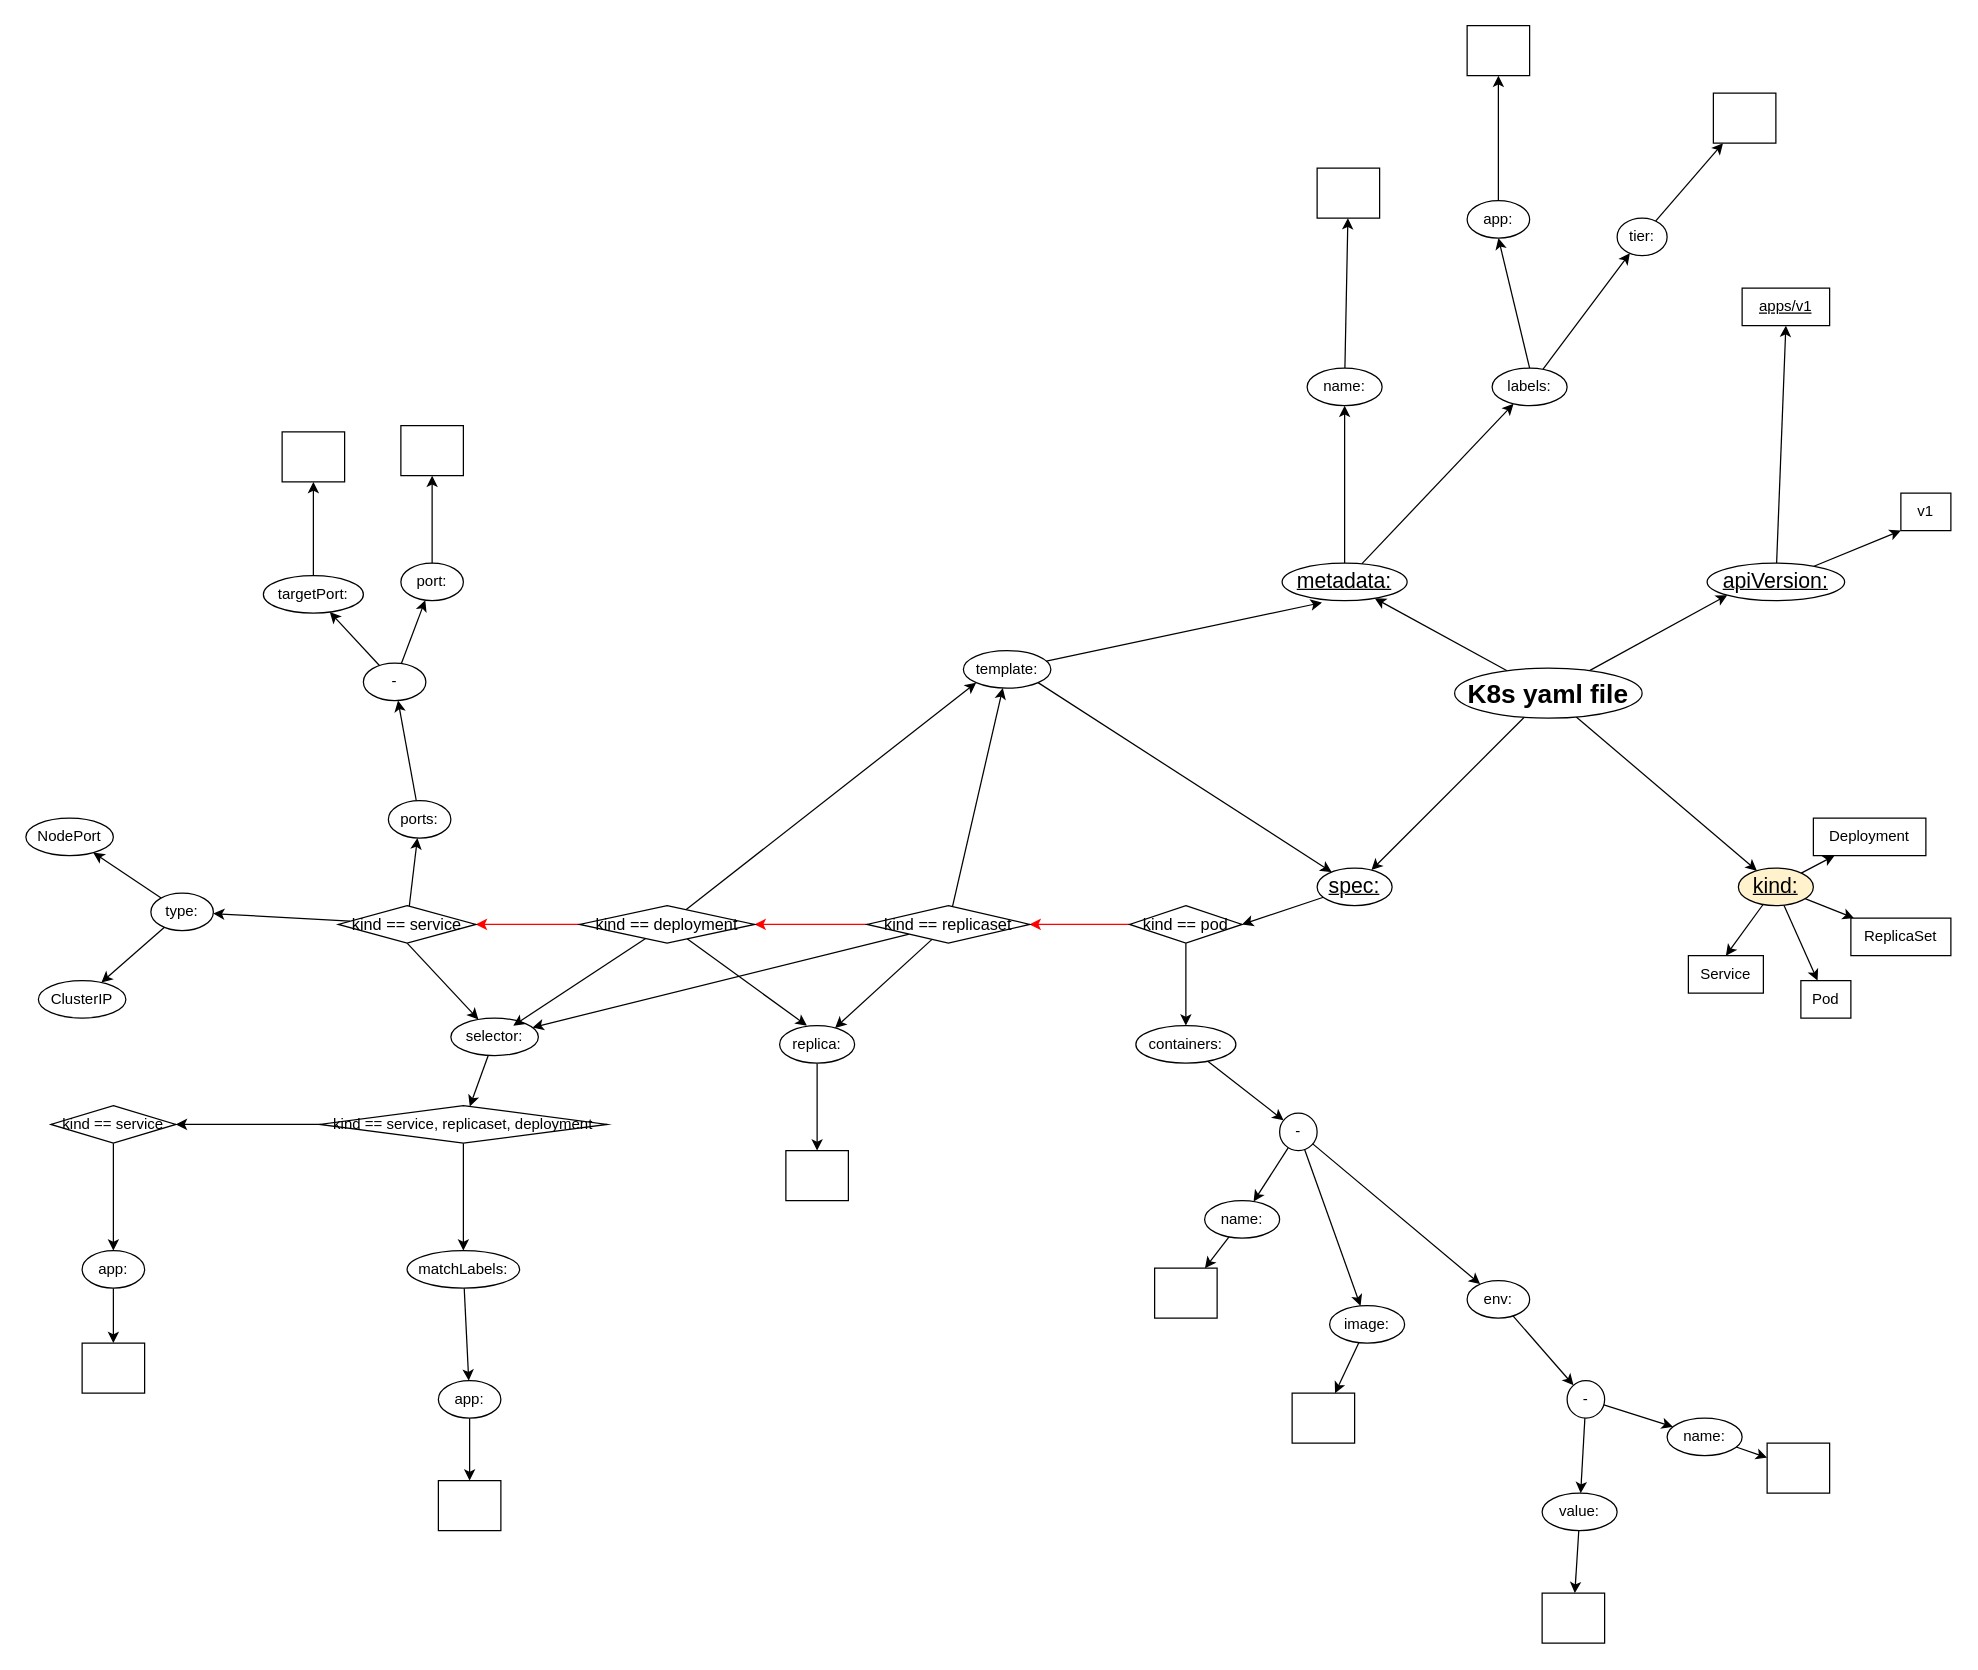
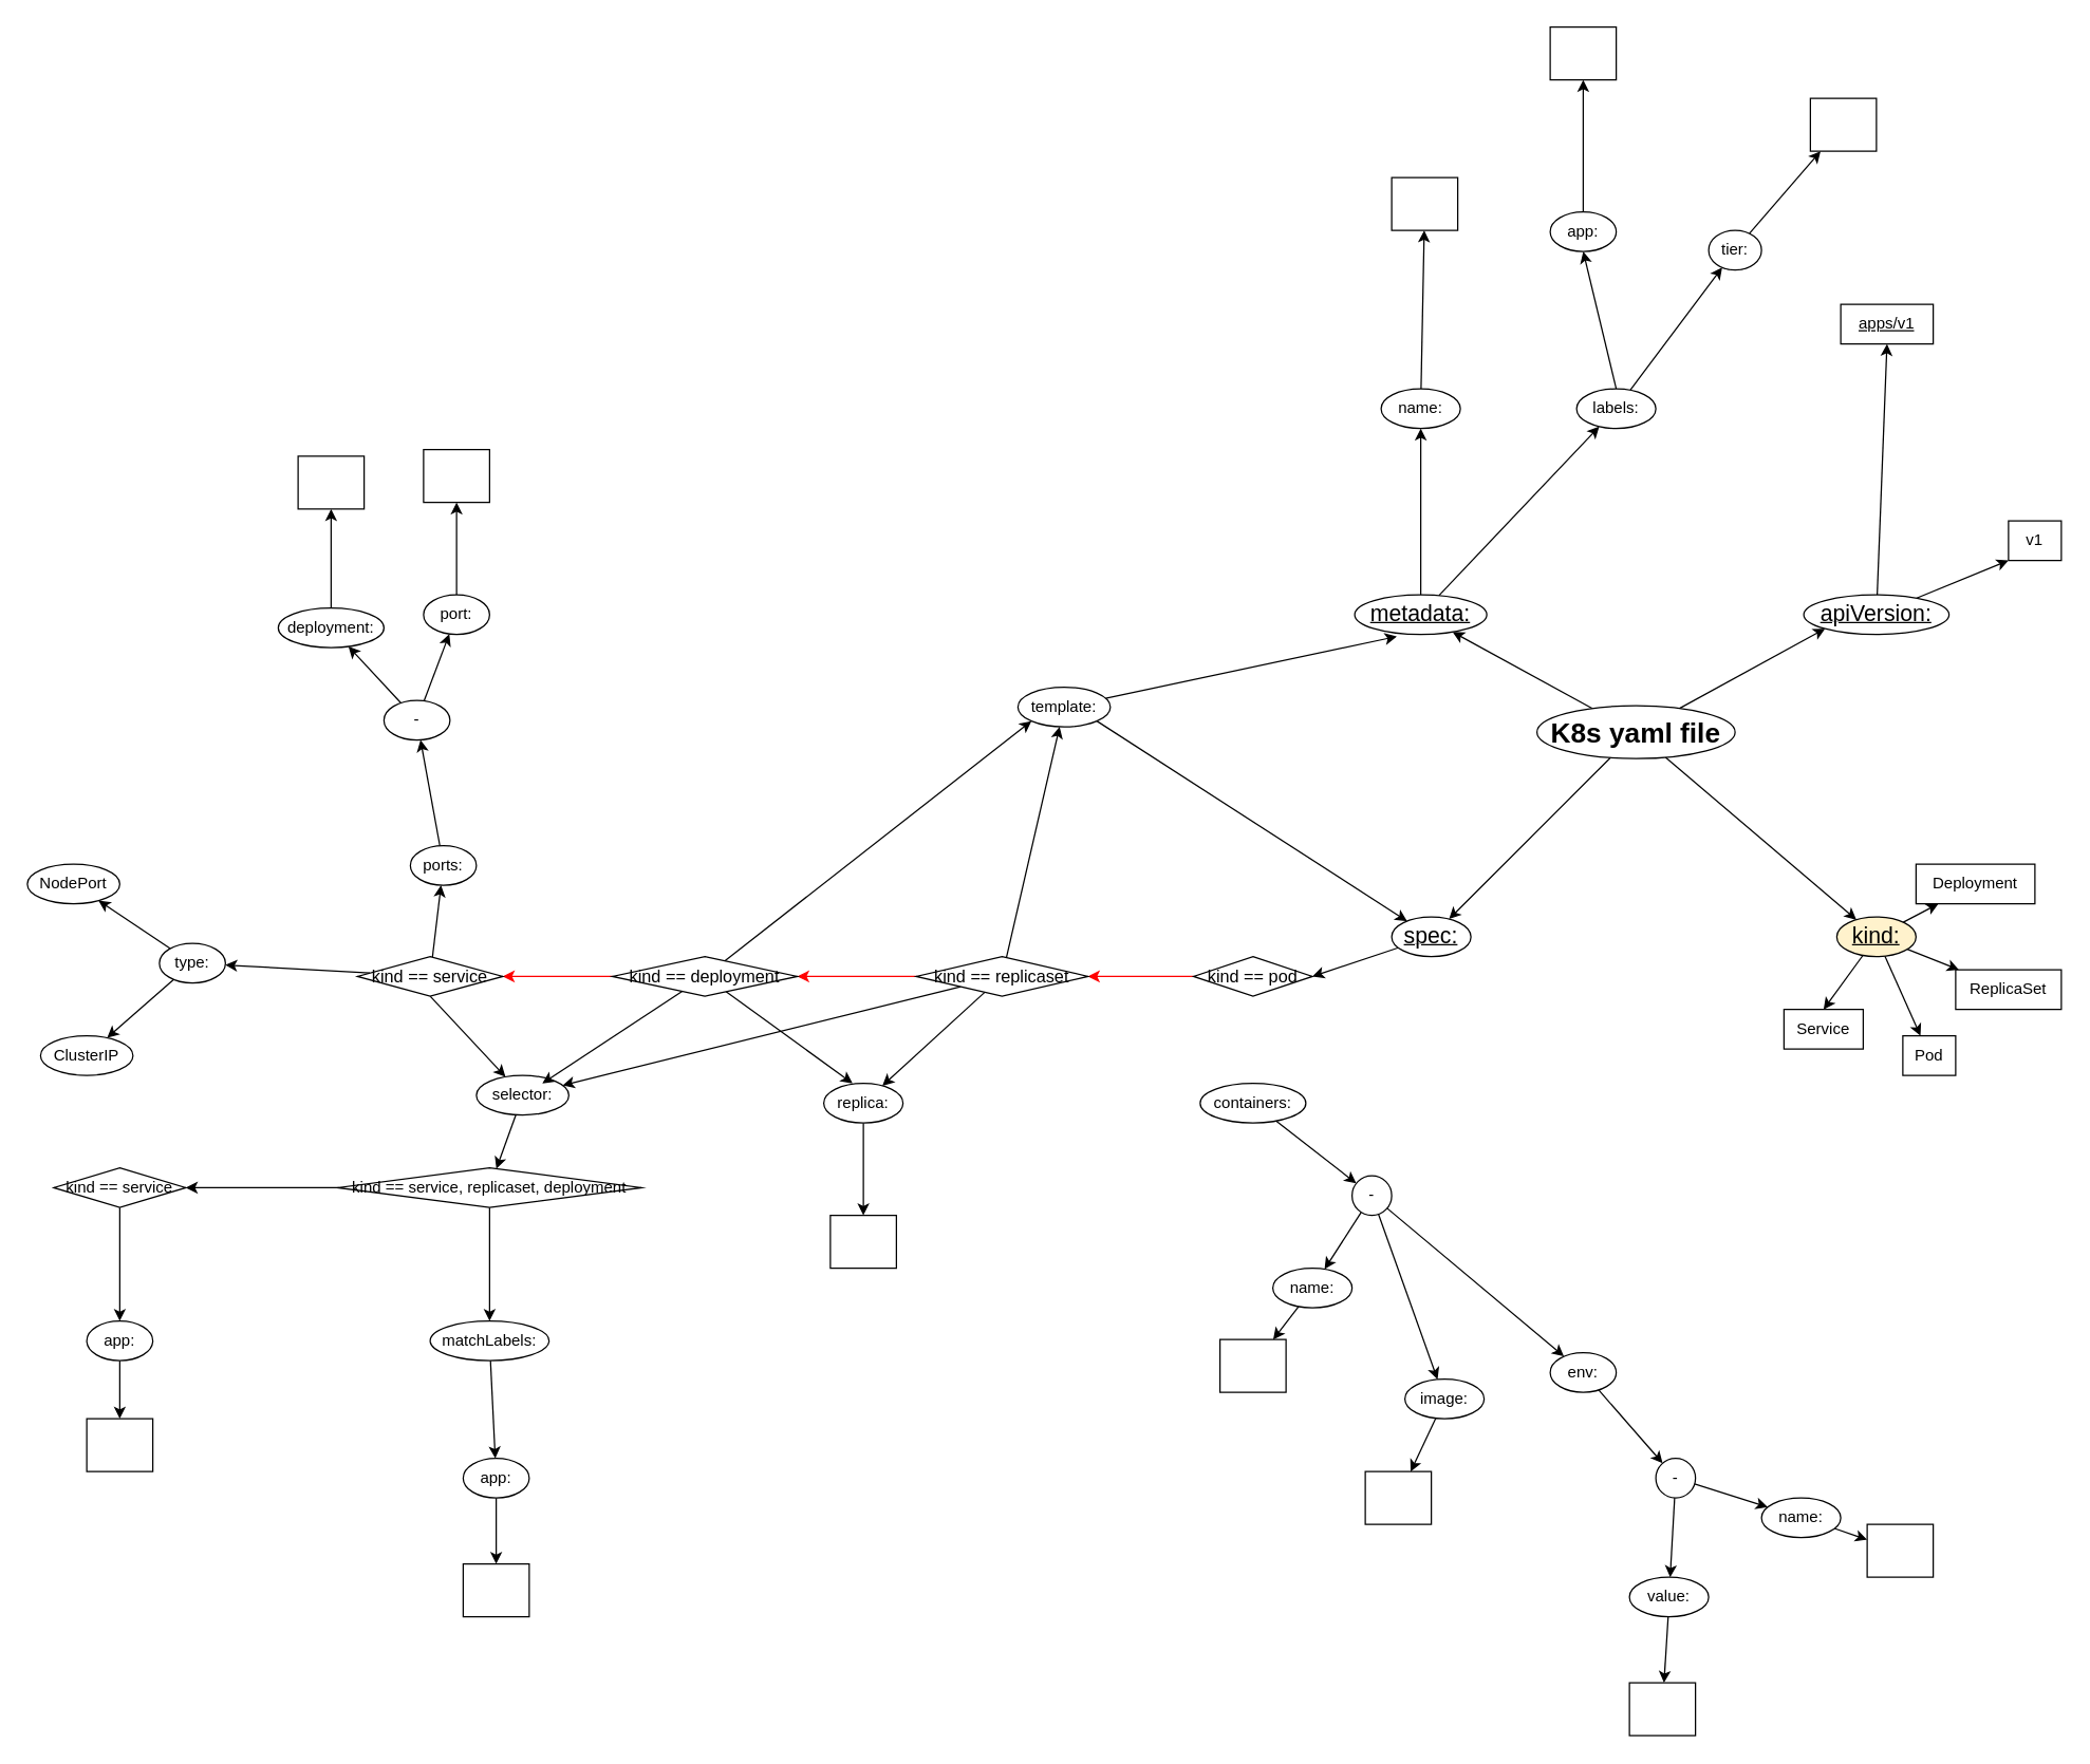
- <mxCell id="101" value="targetPort:" style="ellipse;whiteSpace=wrap;html=1;" parent="1" vertex="1"><mxGeometry x="210" y="460" width="80" height="30" as="geometry" /></mxCell>
+ <mxCell id="101" value="deployment:" style="ellipse;whiteSpace=wrap;html=1;" parent="1" vertex="1"><mxGeometry x="210" y="460" width="80" height="30" as="geometry" /></mxCell>
- <mxCell id="57" style="edgeStyle=orthogonalEdgeStyle;rounded=0;orthogonalLoop=1;jettySize=auto;html=1;entryDx=0;entryDy=0;noEdgeStyle=1;fontSize=12;exitX=0.5;exitY=1;exitDx=0;exitDy=0;" parent="1" source="59" target="28" edge="1"><mxGeometry relative="1" as="geometry"><Array as="points" /></mxGeometry></mxCell>
